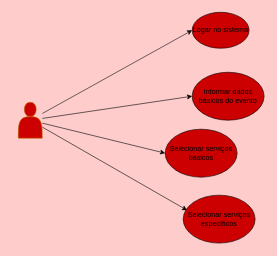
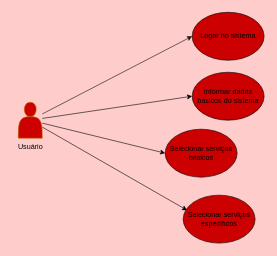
- <mxCell id="7" value="Logar no sistema" style="ellipse;whiteSpace=wrap;html=1;fillColor=#CC0000;" vertex="1" parent="1"><mxGeometry x="320" y="20" width="95" height="60" as="geometry" /></mxCell>
+ <mxCell id="7" value="Logar no sistema" style="ellipse;whiteSpace=wrap;html=1;fillColor=#CC0000;" vertex="1" parent="1"><mxGeometry x="320" y="20" width="120" height="80" as="geometry" /></mxCell>
- <mxCell id="9" value="Informar dados básicos do evento" style="ellipse;whiteSpace=wrap;html=1;fillColor=#CC0000;" vertex="1" parent="1"><mxGeometry x="320" y="120" width="120" height="80" as="geometry" /></mxCell>
+ <mxCell id="9" value="Informar dados básicos do sistema" style="ellipse;whiteSpace=wrap;html=1;fillColor=#CC0000;" vertex="1" parent="1"><mxGeometry x="320" y="120" width="120" height="80" as="geometry" /></mxCell>
+ <mxCell id="8" value="&lt;font color=&quot;#000000&quot;&gt;Usuário&lt;/font&gt;" style="text;html=1;align=center;verticalAlign=middle;resizable=0;points=[];autosize=1;strokeColor=none;fillColor=none;" vertex="1" parent="1"><mxGeometry x="20" y="230" width="60" height="30" as="geometry" /></mxCell>
